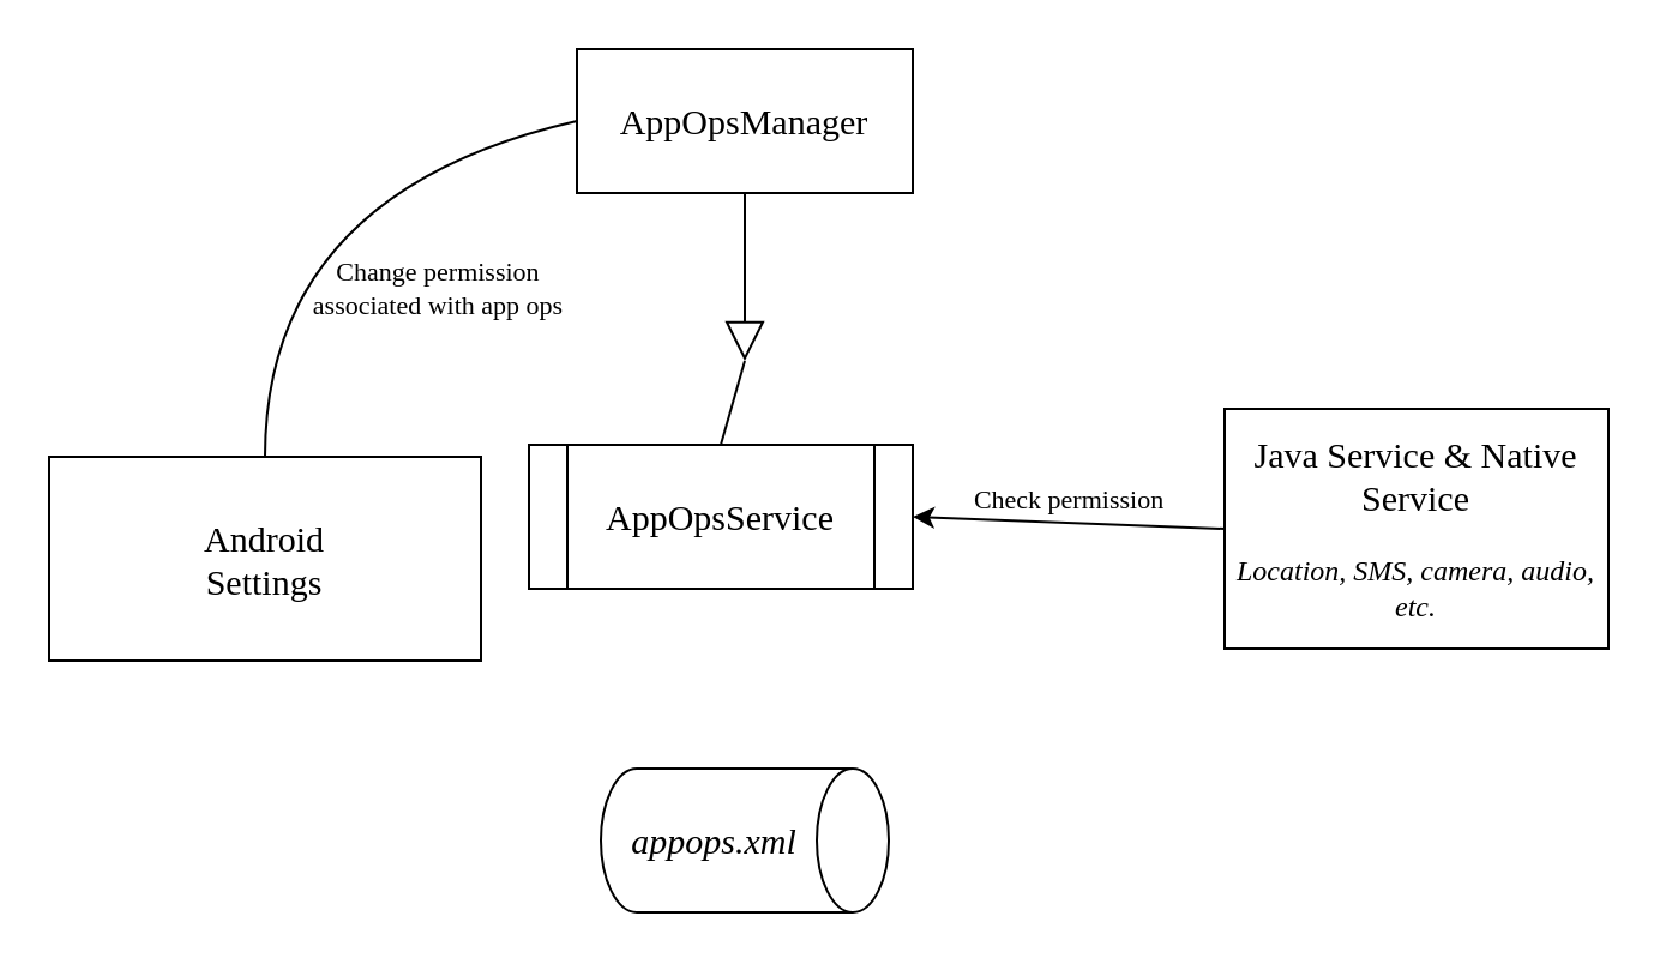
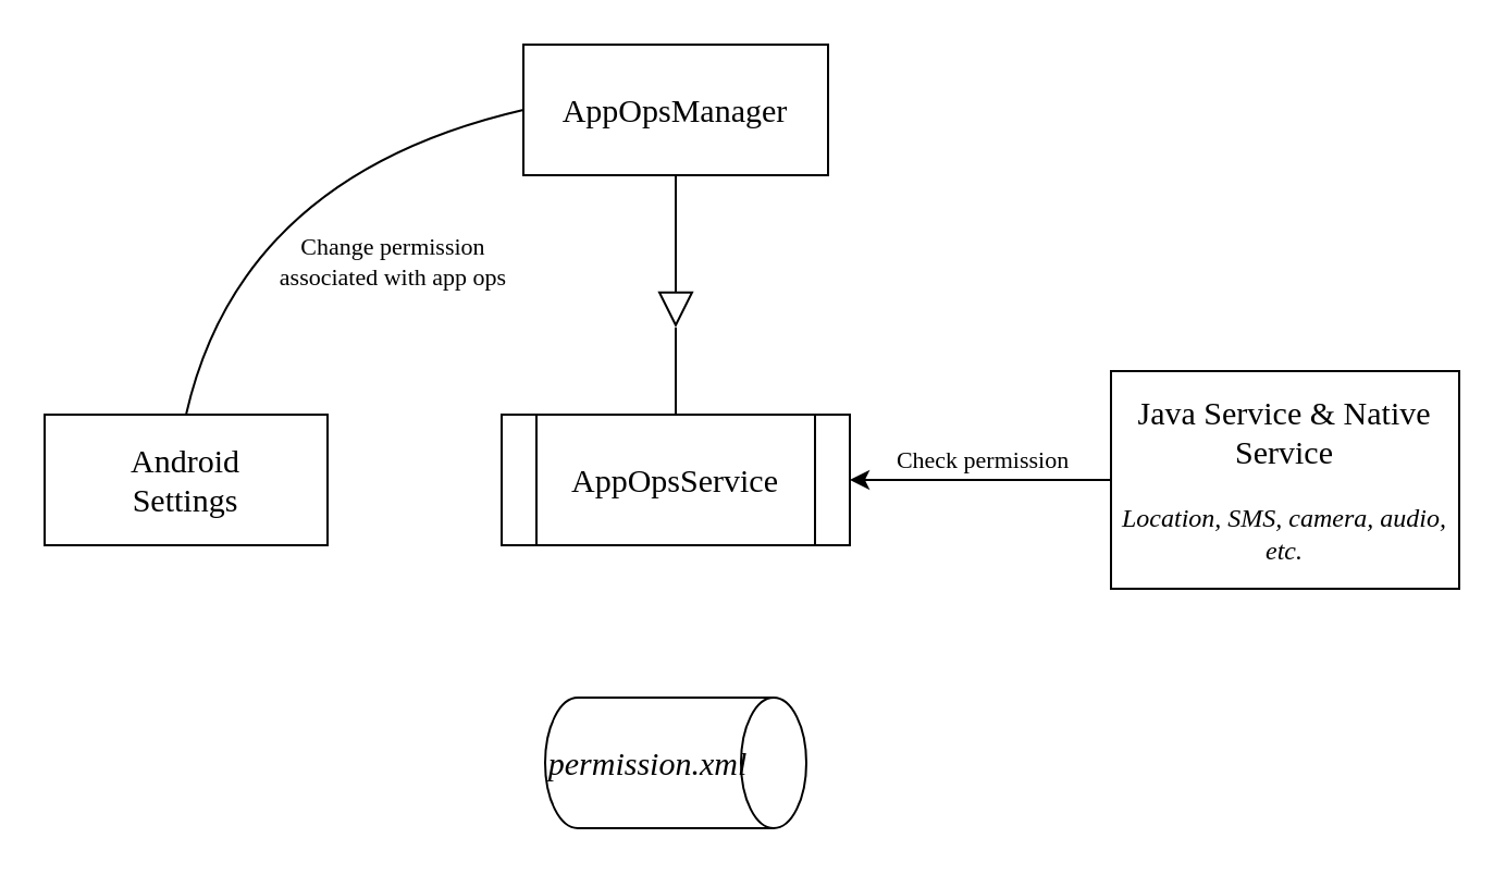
- <mxCell id="4" value="&lt;font style=&quot;font-size: 15px;&quot;&gt;AppOpsService&lt;/font&gt;" style="shape=process;whiteSpace=wrap;html=1;backgroundOutline=1;fontSize=15;fontFamily=Palatino;gradientColor=#ffa500;gradientDirection=south;fillColor=none;" parent="1" vertex="1"><mxGeometry x="220" y="185" width="160" height="60" as="geometry" /></mxCell>
+ <mxCell id="4" value="&lt;font style=&quot;font-size: 15px;&quot;&gt;AppOpsService&lt;/font&gt;" style="shape=process;whiteSpace=wrap;html=1;backgroundOutline=1;fontSize=15;fontFamily=Palatino;gradientColor=#ffa500;gradientDirection=south;fillColor=none;" parent="1" vertex="1"><mxGeometry x="230" y="190" width="160" height="60" as="geometry" /></mxCell>
- <mxCell id="2" value="Android&lt;br style=&quot;font-size: 15px;&quot;&gt;Settings" style="rounded=0;whiteSpace=wrap;html=1;fontSize=15;gradientDirection=west;gradientColor=#9999FF;fillColor=none;fontFamily=Palatino;" parent="1" vertex="1"><mxGeometry x="20" y="190" width="180" height="85" as="geometry" /></mxCell>
+ <mxCell id="2" value="Android&lt;br style=&quot;font-size: 15px;&quot;&gt;Settings" style="rounded=0;whiteSpace=wrap;html=1;fontSize=15;gradientDirection=west;gradientColor=#9999FF;fillColor=none;fontFamily=Palatino;" parent="1" vertex="1"><mxGeometry x="20" y="190" width="130" height="60" as="geometry" /></mxCell>
- <mxCell id="6" value="appops.xml" style="shape=cylinder3;whiteSpace=wrap;html=1;boundedLbl=1;backgroundOutline=1;size=15;direction=south;fontSize=15;fontStyle=2;fontFamily=Palatino;gradientColor=#ea6b66;shadow=0;fillColor=none;" parent="1" vertex="1"><mxGeometry x="250" y="320" width="120" height="60" as="geometry" /></mxCell>
+ <mxCell id="6" value="permission.xml" style="shape=cylinder3;whiteSpace=wrap;html=1;boundedLbl=1;backgroundOutline=1;size=15;direction=south;fontSize=15;fontStyle=2;fontFamily=Palatino;gradientColor=#ea6b66;shadow=0;fillColor=none;" parent="1" vertex="1"><mxGeometry x="250" y="320" width="120" height="60" as="geometry" /></mxCell>
